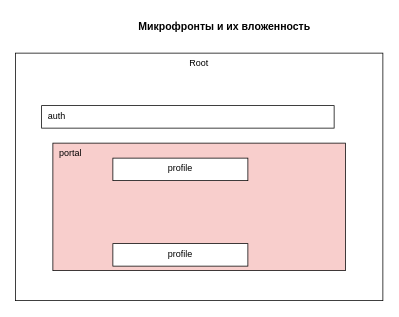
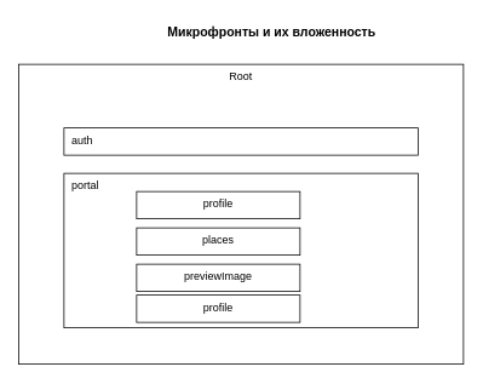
- <mxCell id="3" value="&amp;nbsp; auth" style="rounded=0;whiteSpace=wrap;html=1;align=left;verticalAlign=top;" parent="1" vertex="1"><mxGeometry x="55" y="140" width="390" height="30" as="geometry" /></mxCell>
+ <mxCell id="3" value="&amp;nbsp; auth" style="rounded=0;whiteSpace=wrap;html=1;align=left;verticalAlign=top;" parent="1" vertex="1"><mxGeometry x="70" y="140" width="390" height="30" as="geometry" /></mxCell>
- <mxCell id="4" value="&amp;nbsp; portal" style="rounded=0;whiteSpace=wrap;html=1;align=left;verticalAlign=top;fillColor=#f8cecc;" parent="1" vertex="1"><mxGeometry x="70" y="190" width="390" height="170" as="geometry" /></mxCell>
+ <mxCell id="4" value="&amp;nbsp; portal" style="rounded=0;whiteSpace=wrap;html=1;align=left;verticalAlign=top;" parent="1" vertex="1"><mxGeometry x="70" y="190" width="390" height="170" as="geometry" /></mxCell>
+ <mxCell id="6" value="places" style="rounded=0;whiteSpace=wrap;html=1;align=center;verticalAlign=top;" parent="1" vertex="1"><mxGeometry x="150" y="250" width="180" height="30" as="geometry" /></mxCell>
+ <mxCell id="7" value="previewImage" style="rounded=0;whiteSpace=wrap;html=1;align=center;verticalAlign=top;" parent="1" vertex="1"><mxGeometry x="150" y="290" width="180" height="30" as="geometry" /></mxCell>
